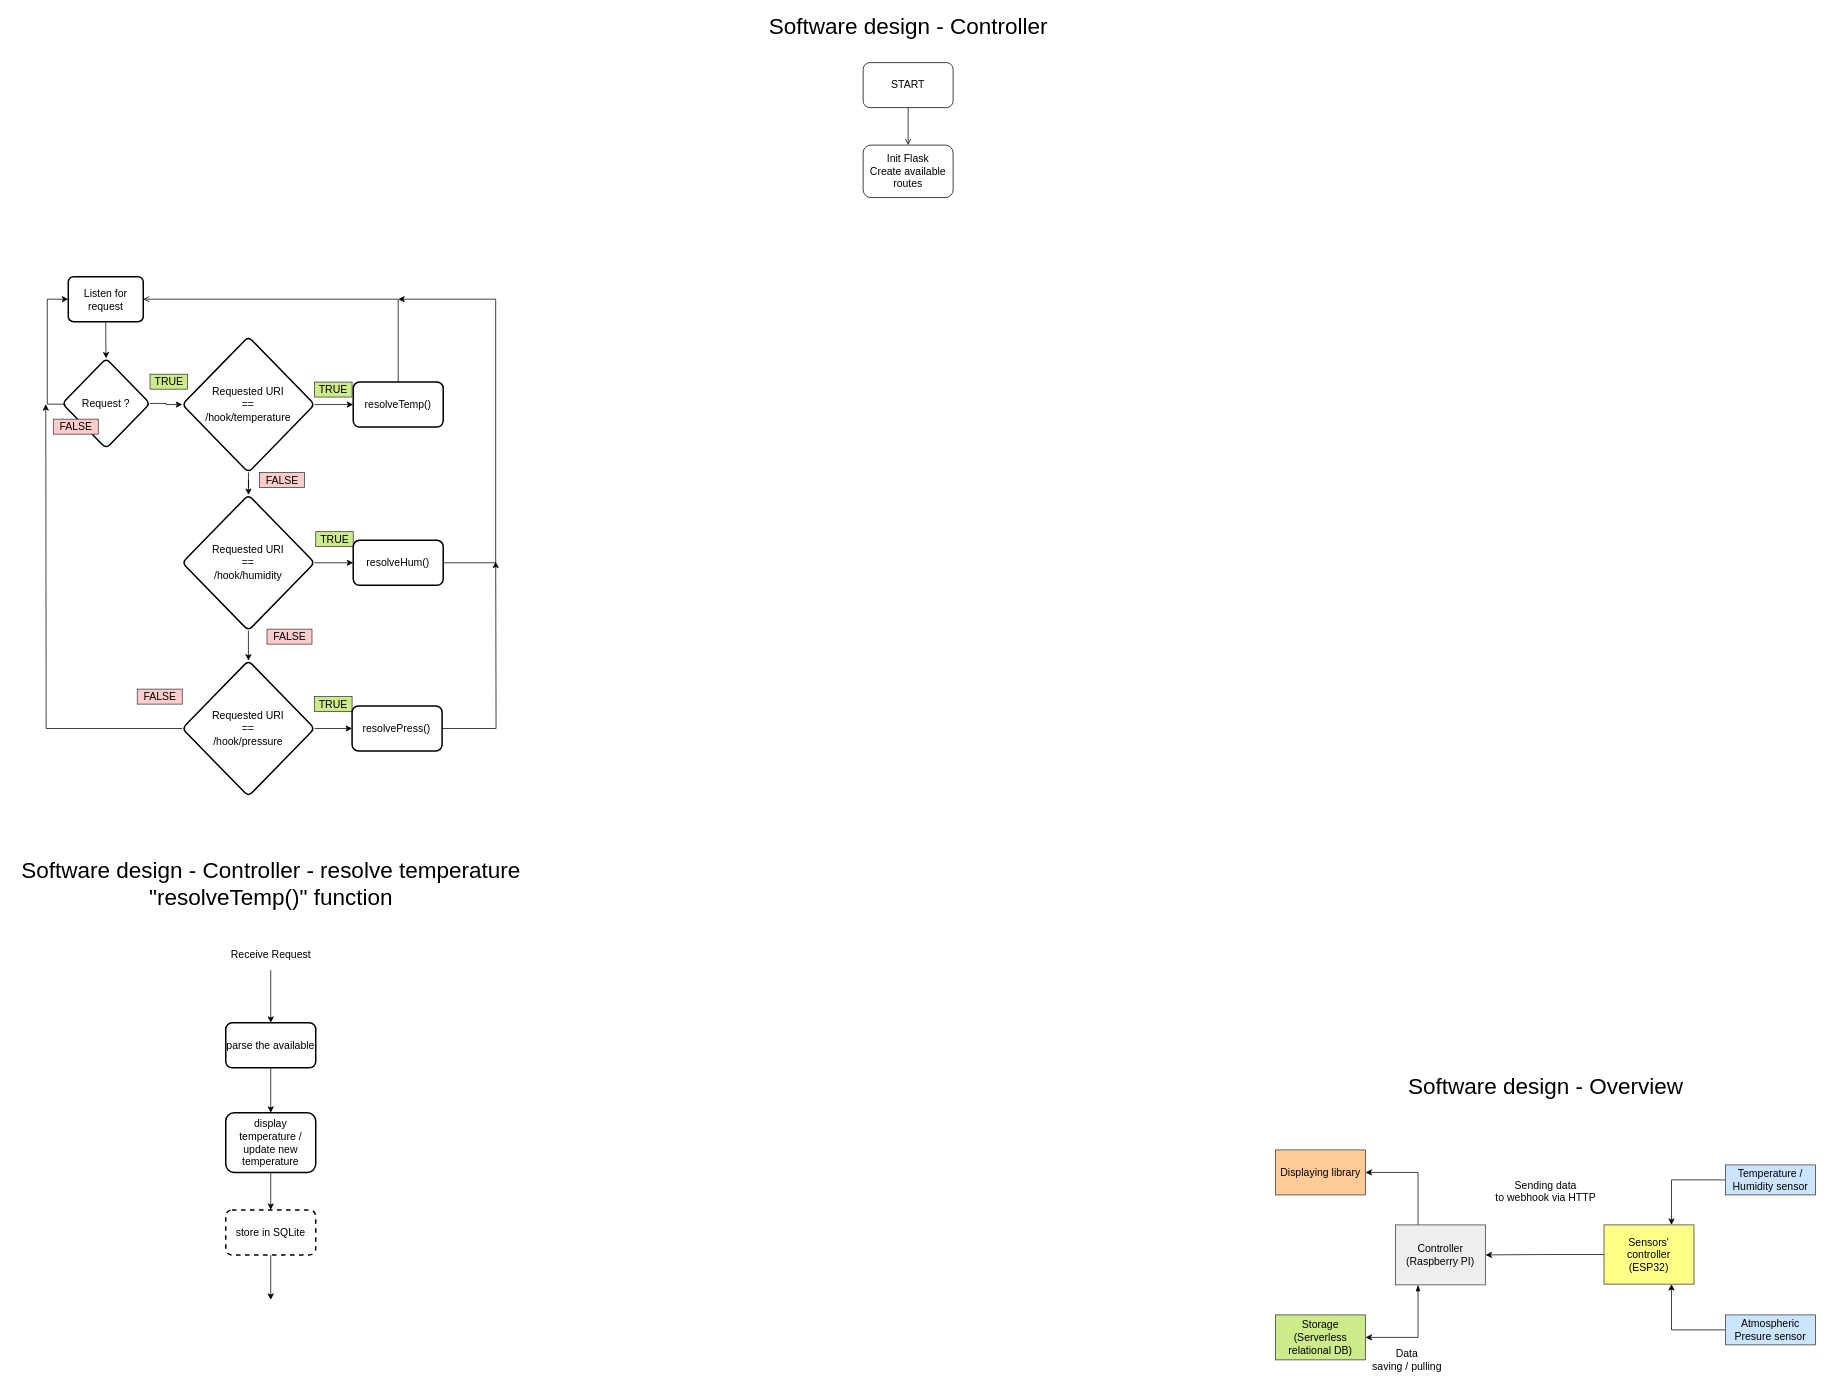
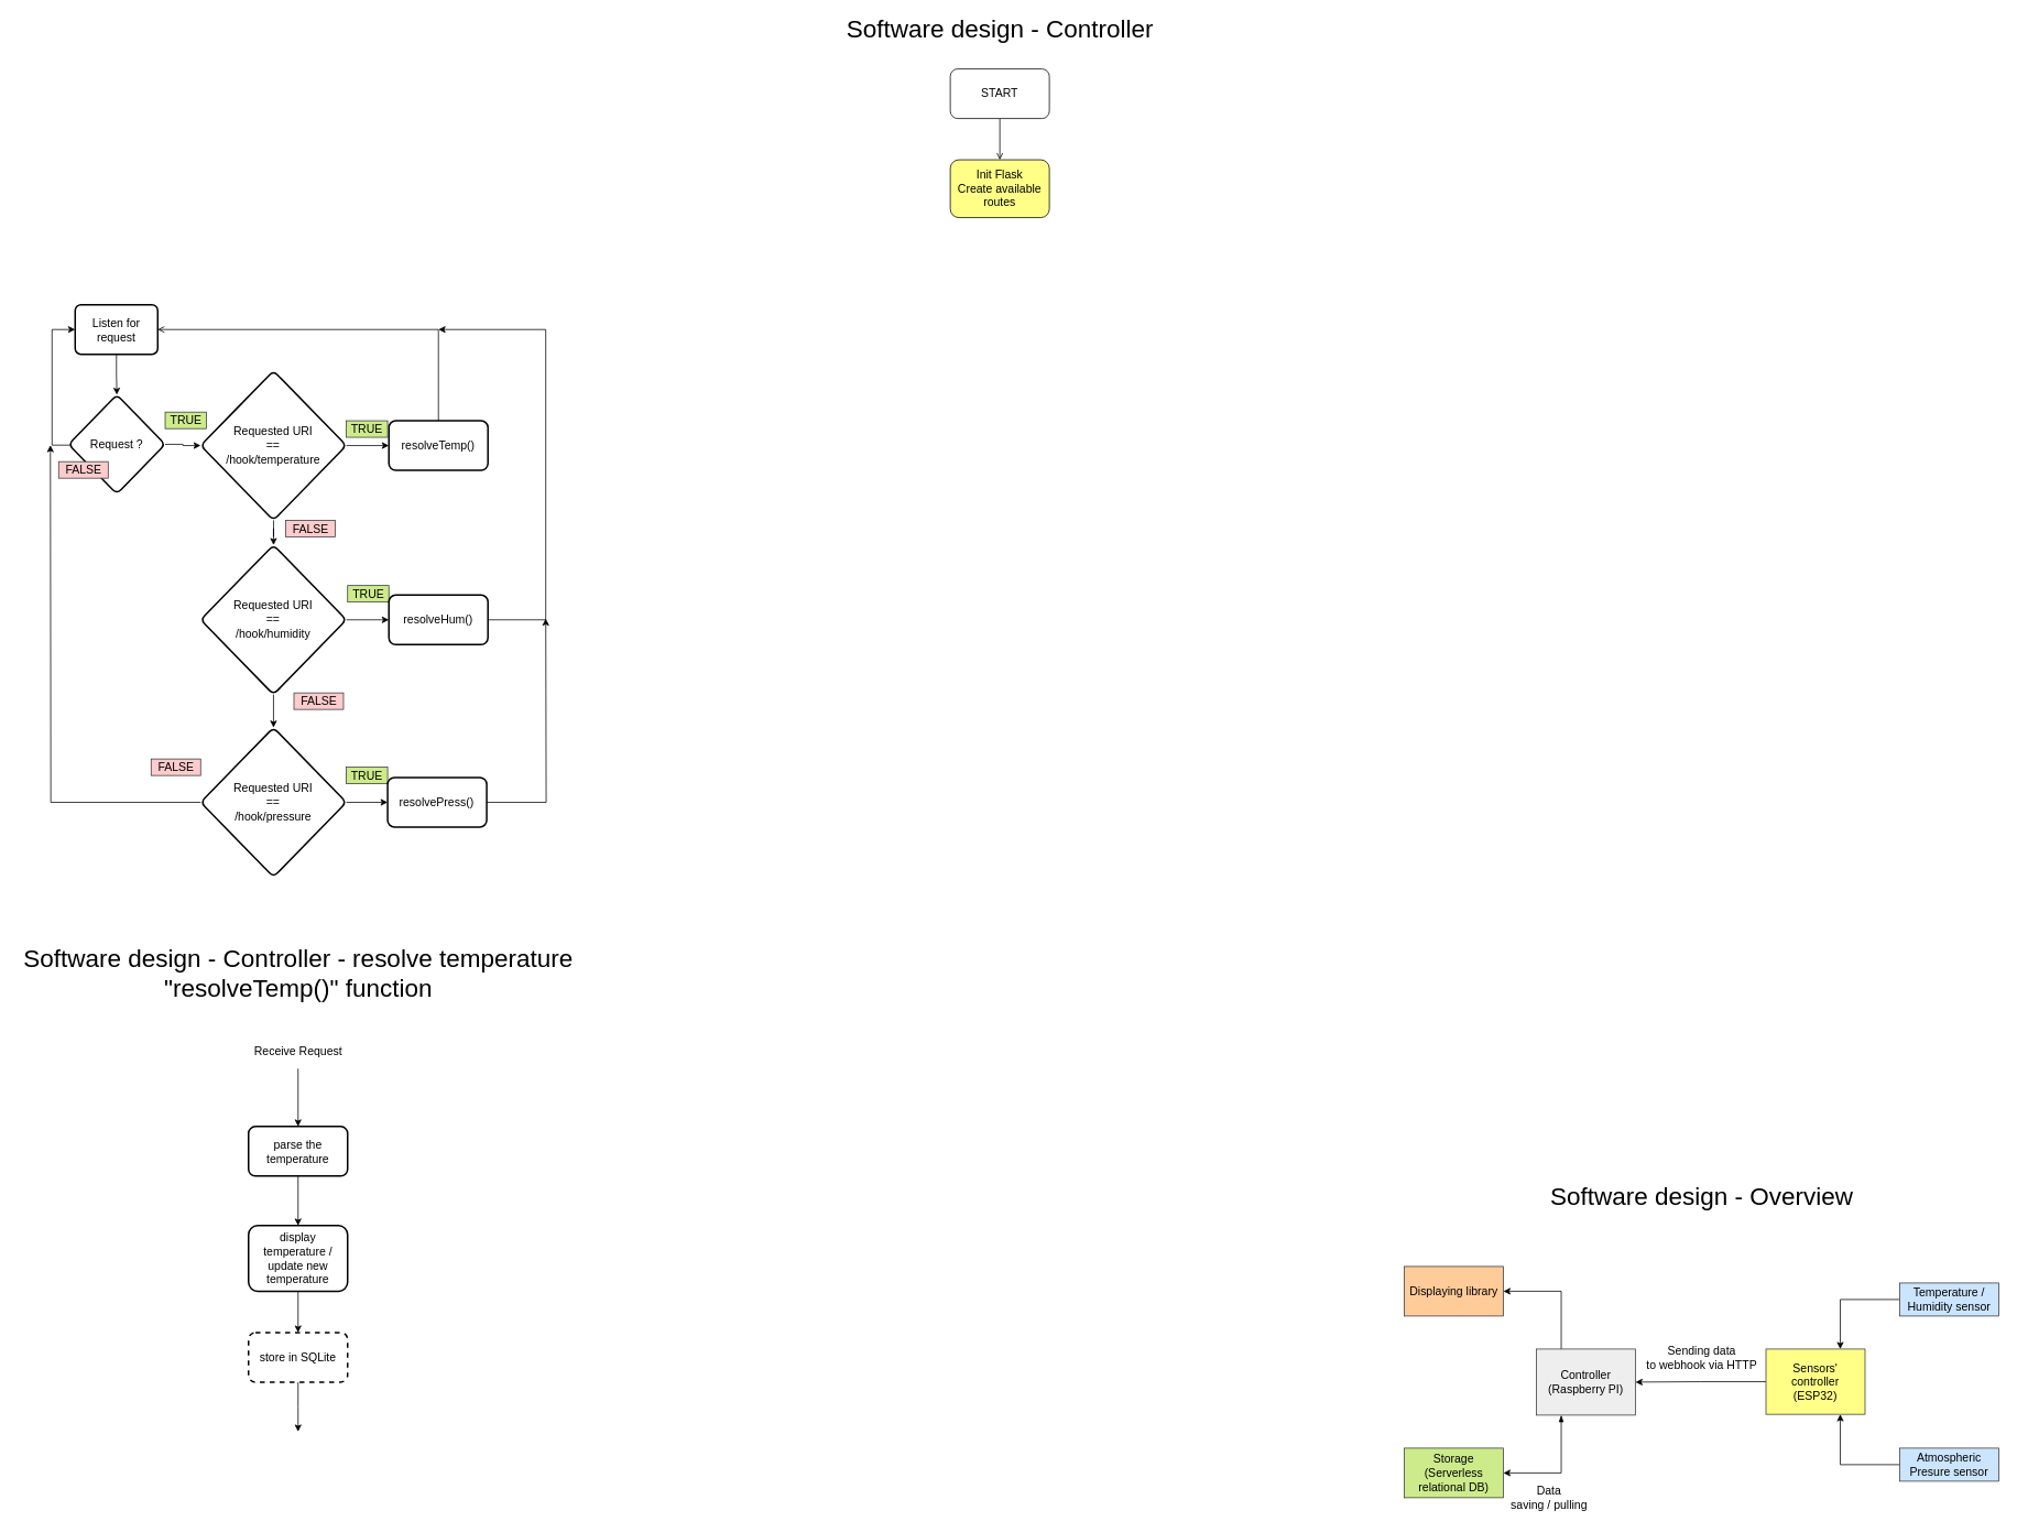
- <mxCell id="56" value="&lt;span&gt;Init Flask&lt;/span&gt;&lt;br&gt;&lt;span&gt;Create available routes&lt;/span&gt;" style="whiteSpace=wrap;html=1;fontSize=14;rounded=1;" vertex="1" parent="1"><mxGeometry x="1150" y="193" width="120" height="70" as="geometry" /></mxCell>
+ <mxCell id="56" value="&lt;span&gt;Init Flask&lt;/span&gt;&lt;br&gt;&lt;span&gt;Create available routes&lt;/span&gt;" style="whiteSpace=wrap;html=1;fontSize=14;rounded=1;fillColor=#ffff88;" vertex="1" parent="1"><mxGeometry x="1150" y="193" width="120" height="70" as="geometry" /></mxCell>
- <mxCell id="47" value="parse the available" style="whiteSpace=wrap;html=1;fontSize=14;rounded=1;arcSize=14;strokeWidth=2;" vertex="1" parent="1"><mxGeometry x="300" y="1363.5" width="120" height="60" as="geometry" /></mxCell>
+ <mxCell id="47" value="parse the temperature" style="whiteSpace=wrap;html=1;fontSize=14;rounded=1;arcSize=14;strokeWidth=2;" vertex="1" parent="1"><mxGeometry x="300" y="1363.5" width="120" height="60" as="geometry" /></mxCell>
- <mxCell id="10" value="Sending data&lt;br&gt;to webhook via HTTP" style="text;html=1;align=center;verticalAlign=middle;resizable=0;points=[];autosize=1;strokeColor=none;fillColor=none;fontSize=14;" parent="1" vertex="1"><mxGeometry x="1985" y="1568" width="150" height="40" as="geometry" /></mxCell>
+ <mxCell id="10" value="Sending data&lt;br&gt;to webhook via HTTP" style="text;html=1;align=center;verticalAlign=middle;resizable=0;points=[];autosize=1;strokeColor=none;fillColor=none;fontSize=14;" parent="1" vertex="1"><mxGeometry x="1985" y="1623" width="150" height="40" as="geometry" /></mxCell>
